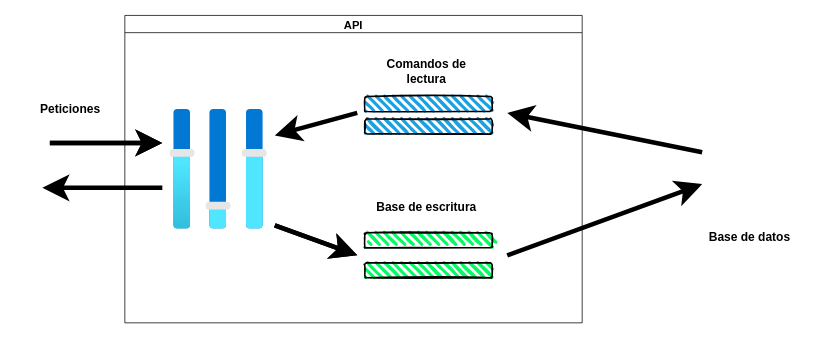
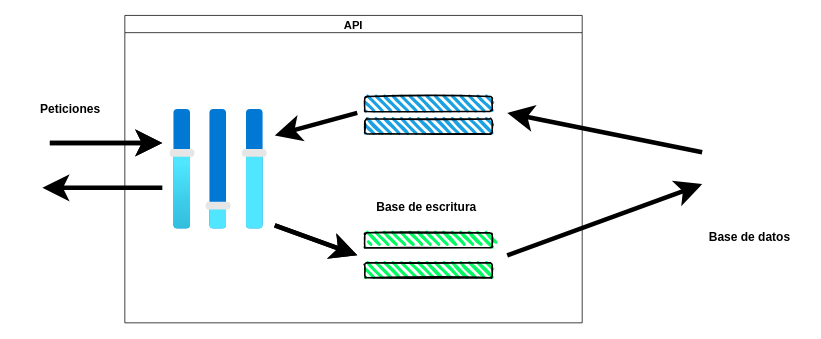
- <mxCell id="13" value="Comandos de lectura" style="text;html=1;strokeColor=none;fillColor=none;align=center;verticalAlign=middle;whiteSpace=wrap;rounded=0;fontStyle=1;fontSize=16;" vertex="1" parent="11"><mxGeometry x="330" y="60" width="145.07" height="30" as="geometry" /></mxCell>
